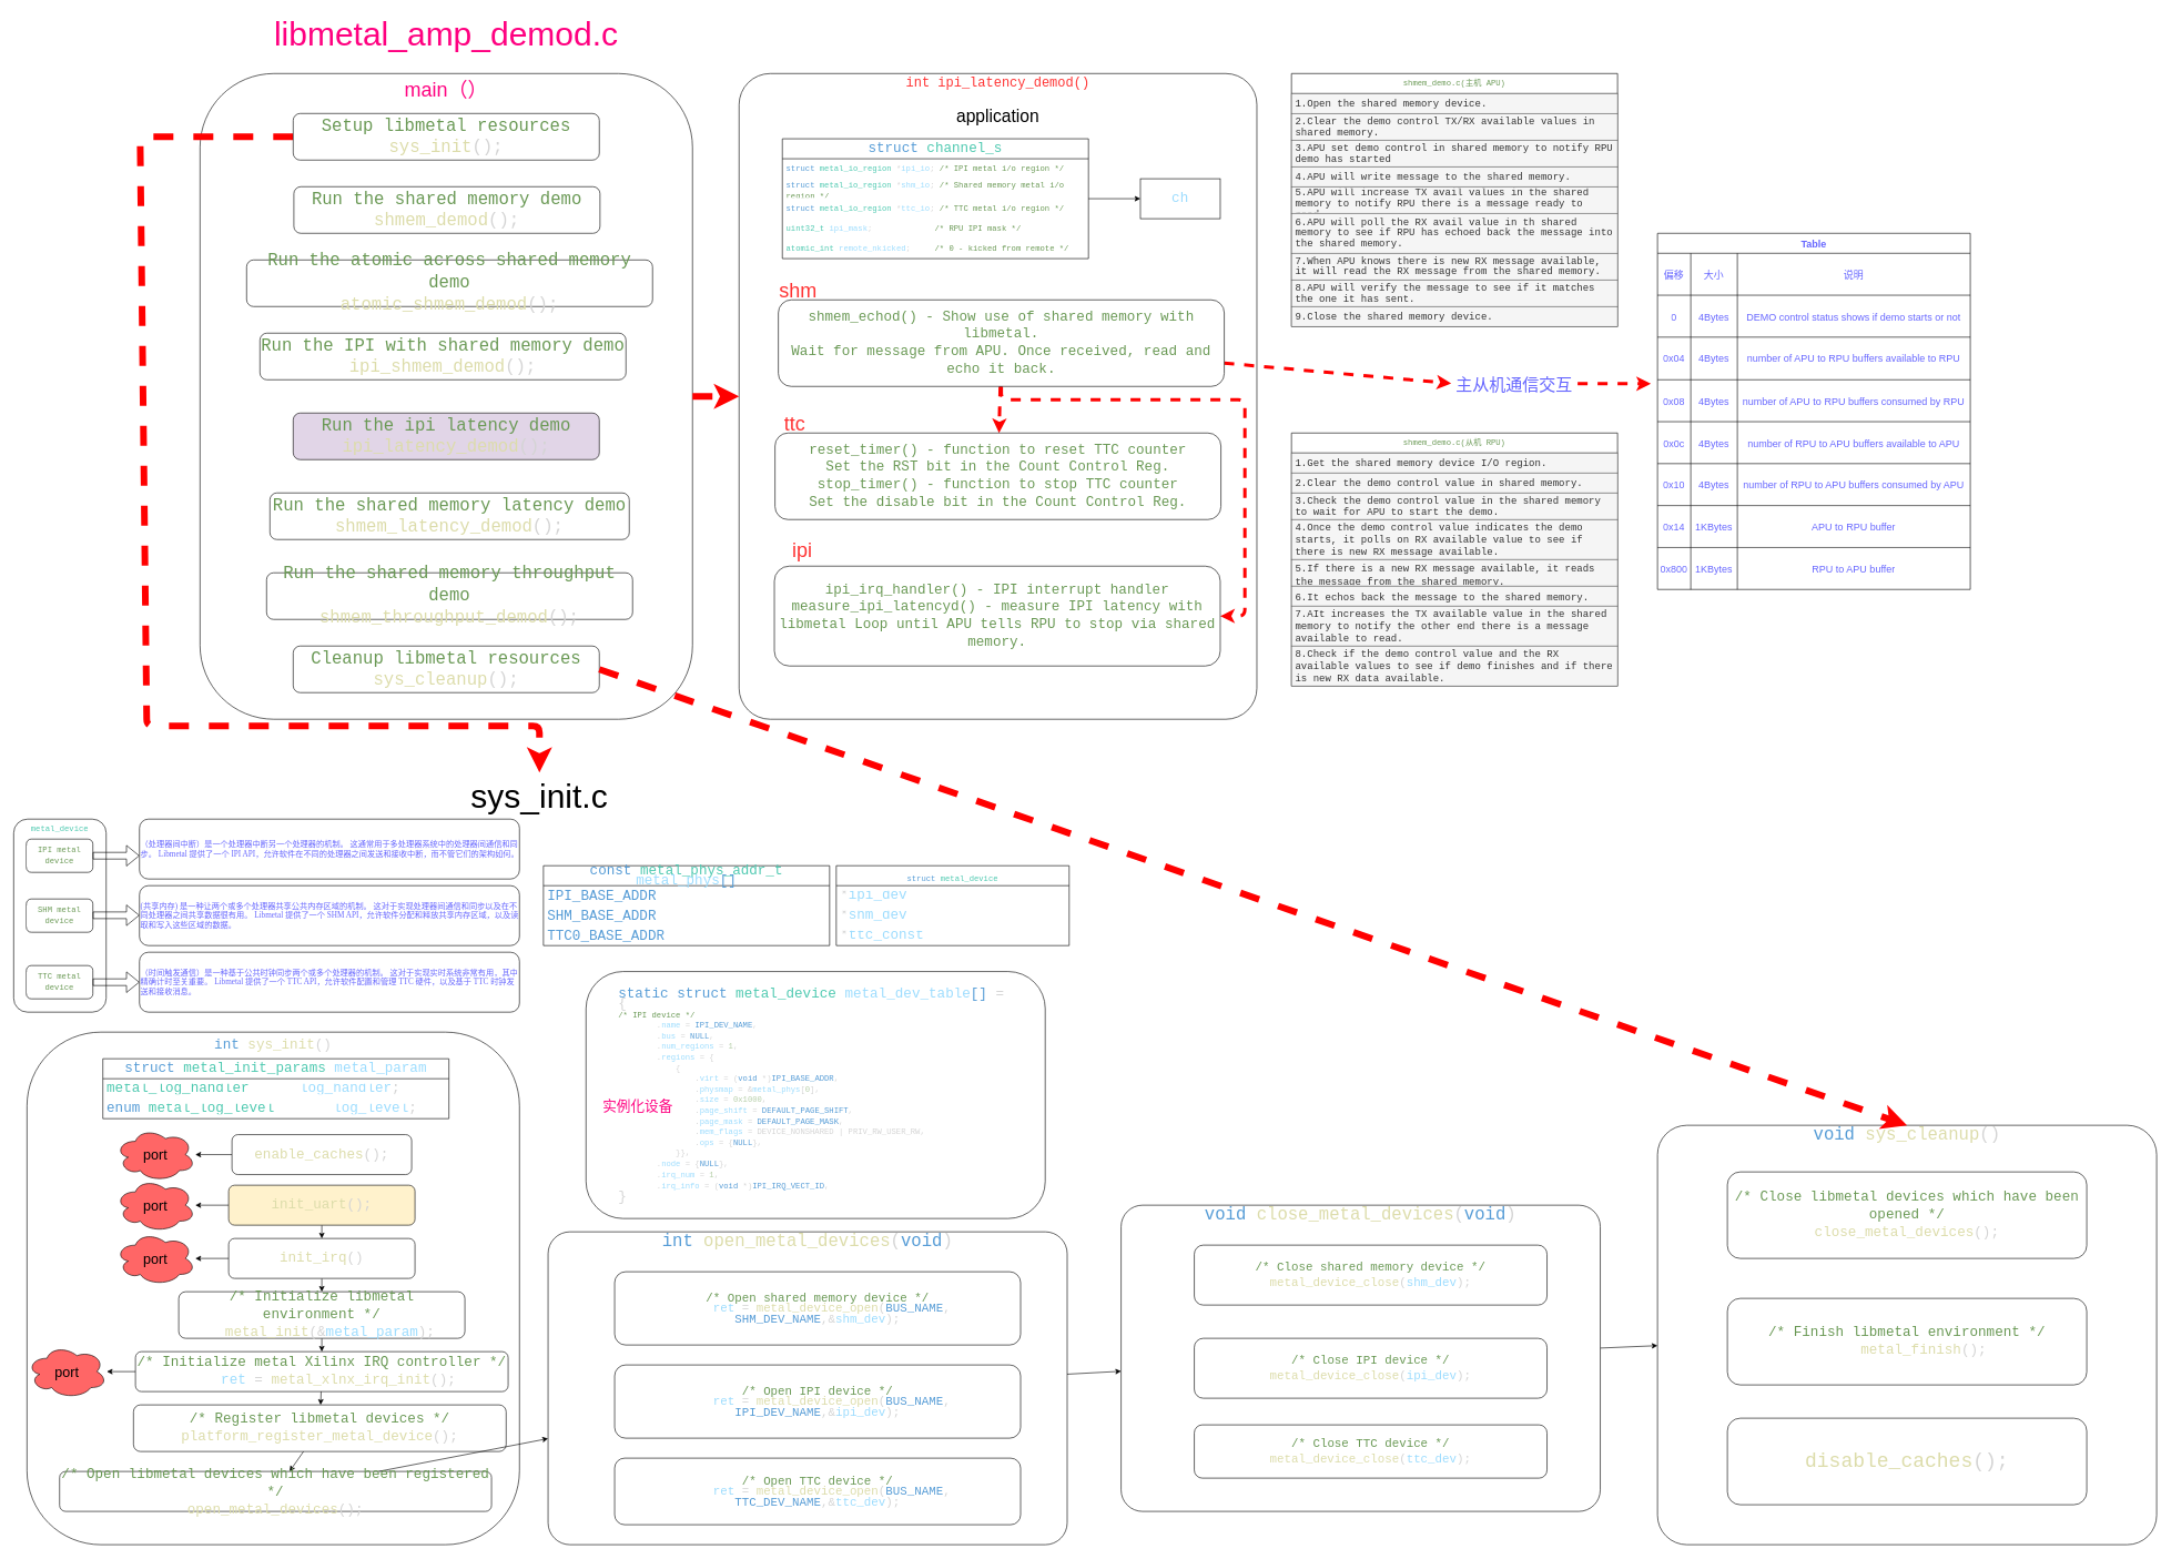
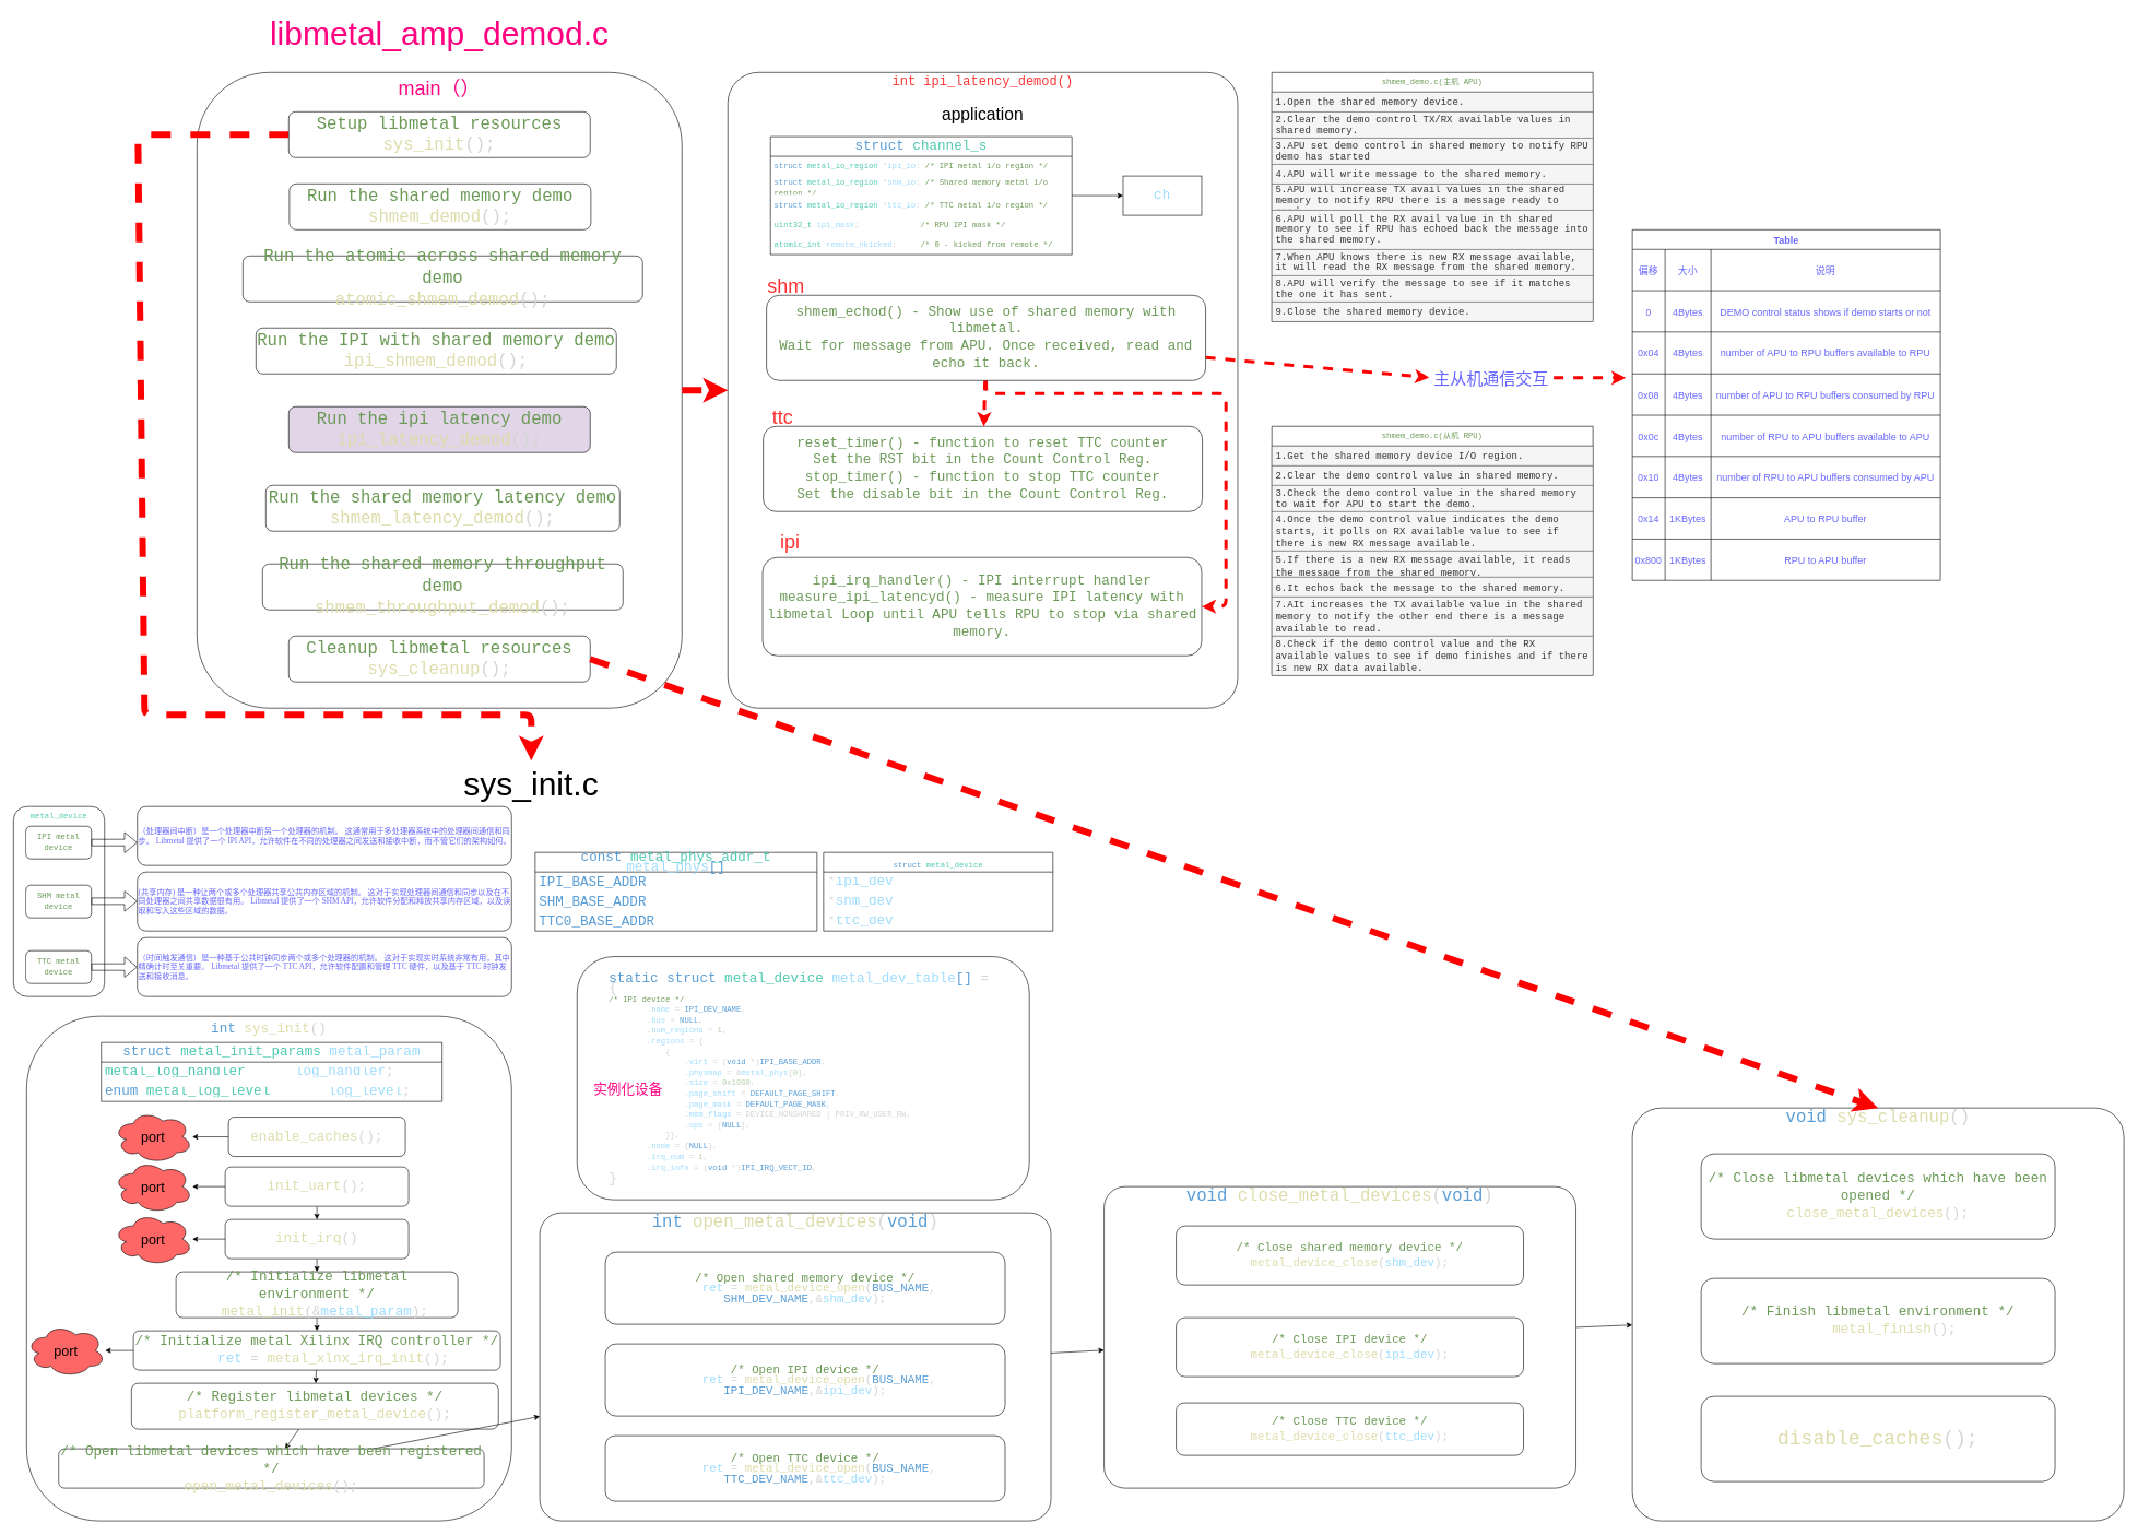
- <mxCell id="69" value="&lt;div style=&quot;color: rgb(212, 212, 212); font-family: Consolas, &amp;quot;Courier New&amp;quot;, monospace; line-height: 16px;&quot;&gt;*&lt;span style=&quot;color: #9cdcfe;&quot;&gt;ttc_const&lt;/span&gt;&lt;/div&gt;" style="text;strokeColor=none;fillColor=none;align=left;verticalAlign=middle;spacingLeft=4;spacingRight=4;overflow=hidden;points=[[0,0.5],[1,0.5]];portConstraint=eastwest;rotatable=0;whiteSpace=wrap;html=1;labelBackgroundColor=none;fontSize=21;fontColor=default;" vertex="1" parent="66"><mxGeometry y="90" width="350" height="30" as="geometry" /></mxCell>
+ <mxCell id="69" value="&lt;div style=&quot;color: rgb(212, 212, 212); font-family: Consolas, &amp;quot;Courier New&amp;quot;, monospace; line-height: 16px;&quot;&gt;*&lt;span style=&quot;color: #9cdcfe;&quot;&gt;ttc_dev&lt;/span&gt;&lt;/div&gt;" style="text;strokeColor=none;fillColor=none;align=left;verticalAlign=middle;spacingLeft=4;spacingRight=4;overflow=hidden;points=[[0,0.5],[1,0.5]];portConstraint=eastwest;rotatable=0;whiteSpace=wrap;html=1;labelBackgroundColor=none;fontSize=21;fontColor=default;" vertex="1" parent="66"><mxGeometry y="90" width="350" height="30" as="geometry" /></mxCell>
- <mxCell id="29" value="&lt;div style=&quot;color: rgb(212, 212, 212); font-family: Consolas, &amp;quot;Courier New&amp;quot;, monospace; line-height: 16px;&quot;&gt;&lt;span style=&quot;color: #dcdcaa;&quot;&gt;init_uart&lt;/span&gt;();&lt;/div&gt;" style="whiteSpace=wrap;html=1;fontSize=21;fontColor=none;rounded=1;labelBackgroundColor=none;fillColor=#fff2cc;" parent="1" vertex="1"><mxGeometry x="343" y="1780" width="280" height="60" as="geometry" /></mxCell>
+ <mxCell id="29" value="&lt;div style=&quot;color: rgb(212, 212, 212); font-family: Consolas, &amp;quot;Courier New&amp;quot;, monospace; line-height: 16px;&quot;&gt;&lt;span style=&quot;color: #dcdcaa;&quot;&gt;init_uart&lt;/span&gt;();&lt;/div&gt;" style="whiteSpace=wrap;html=1;fontSize=21;fontColor=none;rounded=1;labelBackgroundColor=none;" parent="1" vertex="1"><mxGeometry x="343" y="1780" width="280" height="60" as="geometry" /></mxCell>
